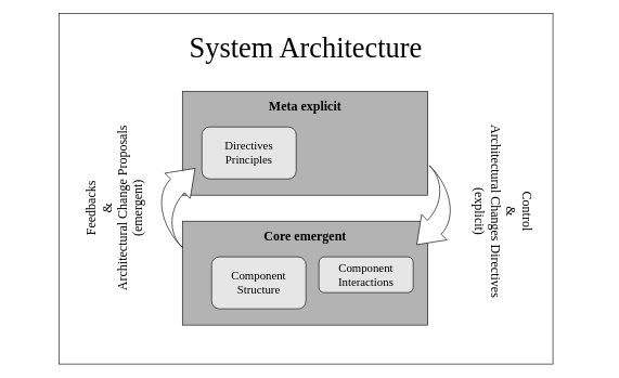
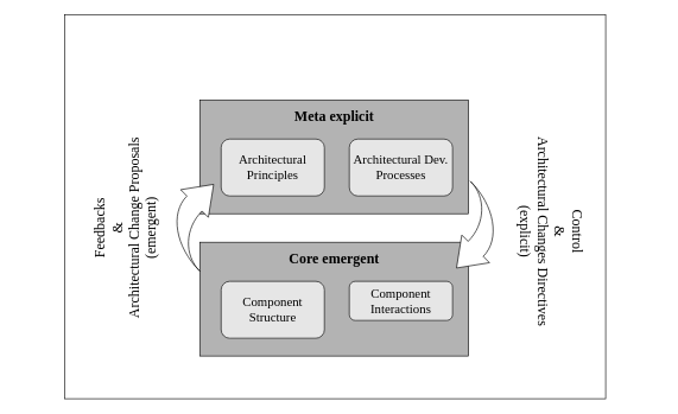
- <mxCell id="3" value="System Architecture" style="text;html=1;align=center;verticalAlign=middle;whiteSpace=wrap;rounded=0;fontSize=44;fontFamily=Architects Daughter;fontColor=#000000;" vertex="1" parent="1"><mxGeometry x="90" y="20" width="760" height="110" as="geometry" /></mxCell>
- <mxCell id="10" value="Directives Principles" style="text;html=1;strokeColor=default;fillColor=#E6E6E6;align=center;verticalAlign=middle;whiteSpace=wrap;rounded=1;fontSize=18;fontFamily=Architects Daughter;" vertex="1" parent="1"><mxGeometry x="310" y="195" width="145" height="80" as="geometry" /></mxCell>
+ <mxCell id="10" value="Architectural Principles" style="text;html=1;strokeColor=default;fillColor=#E6E6E6;align=center;verticalAlign=middle;whiteSpace=wrap;rounded=1;fontSize=18;fontFamily=Architects Daughter;" vertex="1" parent="1"><mxGeometry x="310" y="195" width="145" height="80" as="geometry" /></mxCell>
+ <mxCell id="11" value="Architectural Dev. Processes" style="text;html=1;strokeColor=default;fillColor=#E6E6E6;align=center;verticalAlign=middle;whiteSpace=wrap;rounded=1;fontSize=18;fontFamily=Architects Daughter;" vertex="1" parent="1"><mxGeometry x="490" y="195" width="145" height="80" as="geometry" /></mxCell>
- <mxCell id="5" value="Component Structure" style="text;html=1;strokeColor=default;fillColor=#E6E6E6;align=center;verticalAlign=middle;whiteSpace=wrap;rounded=1;fontSize=18;fontFamily=Architects Daughter;fontSource=https%3A%2F%2Ffonts.googleapis.com%2Fcss%3Ffamily%3DArchitects%2BDaughter;" vertex="1" parent="1"><mxGeometry x="325" y="395" width="145" height="80" as="geometry" /></mxCell>
+ <mxCell id="5" value="Component Structure" style="text;html=1;strokeColor=default;fillColor=#E6E6E6;align=center;verticalAlign=middle;whiteSpace=wrap;rounded=1;fontSize=18;fontFamily=Architects Daughter;fontSource=https%3A%2F%2Ffonts.googleapis.com%2Fcss%3Ffamily%3DArchitects%2BDaughter;" vertex="1" parent="1"><mxGeometry x="310" y="395" width="145" height="80" as="geometry" /></mxCell>
